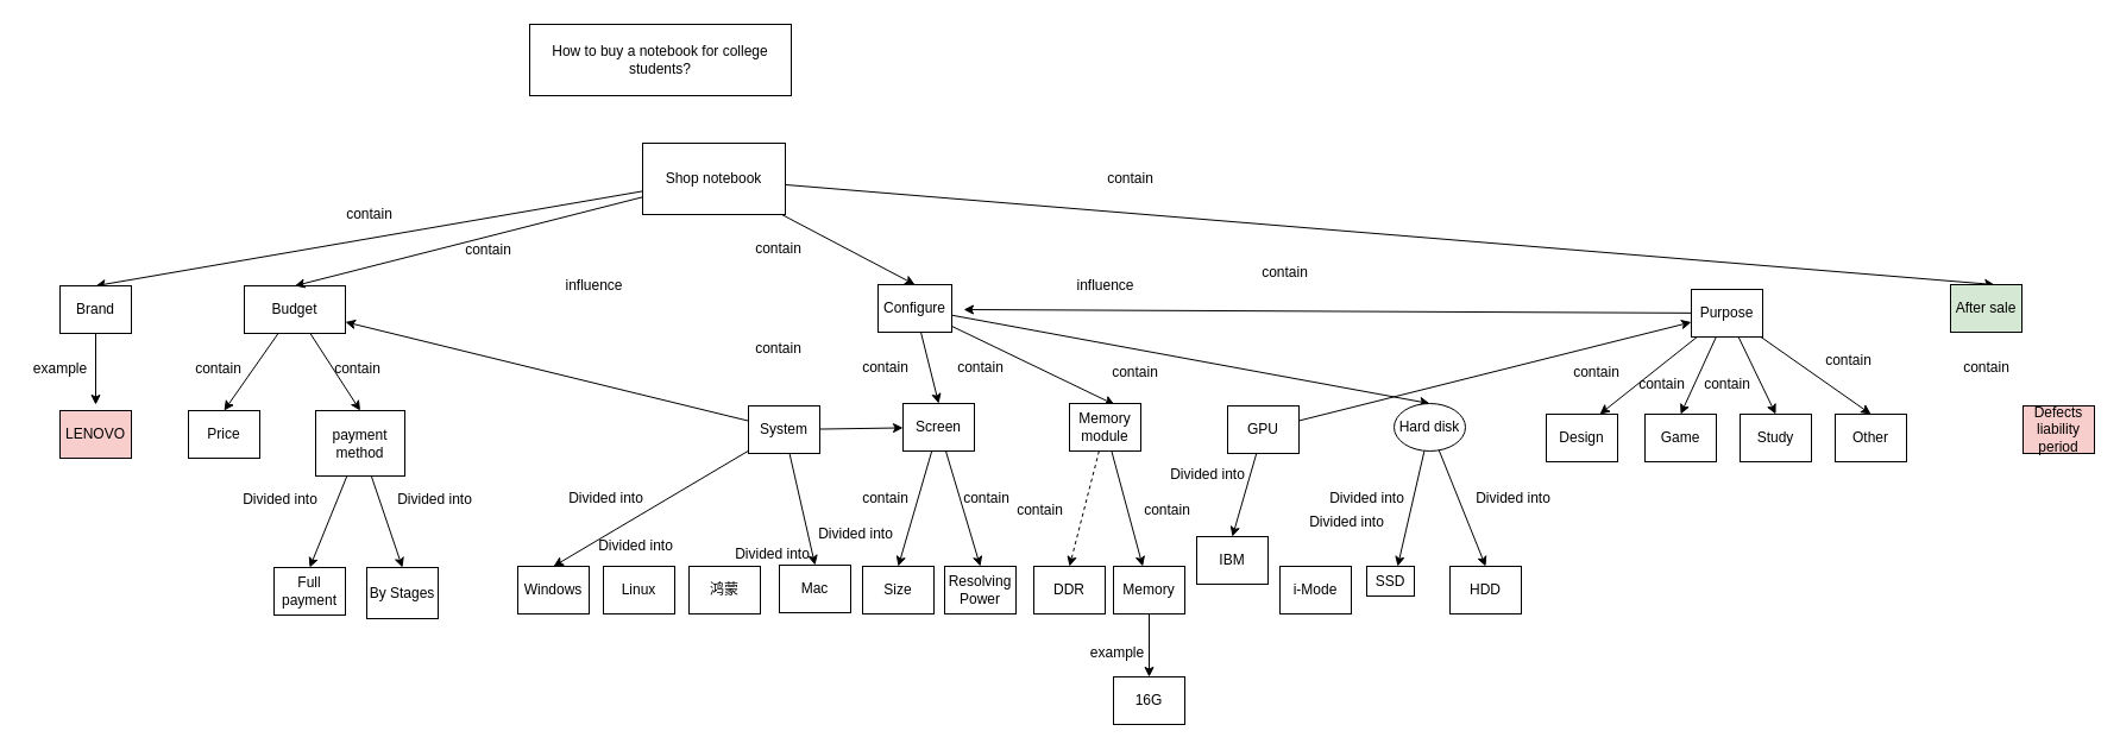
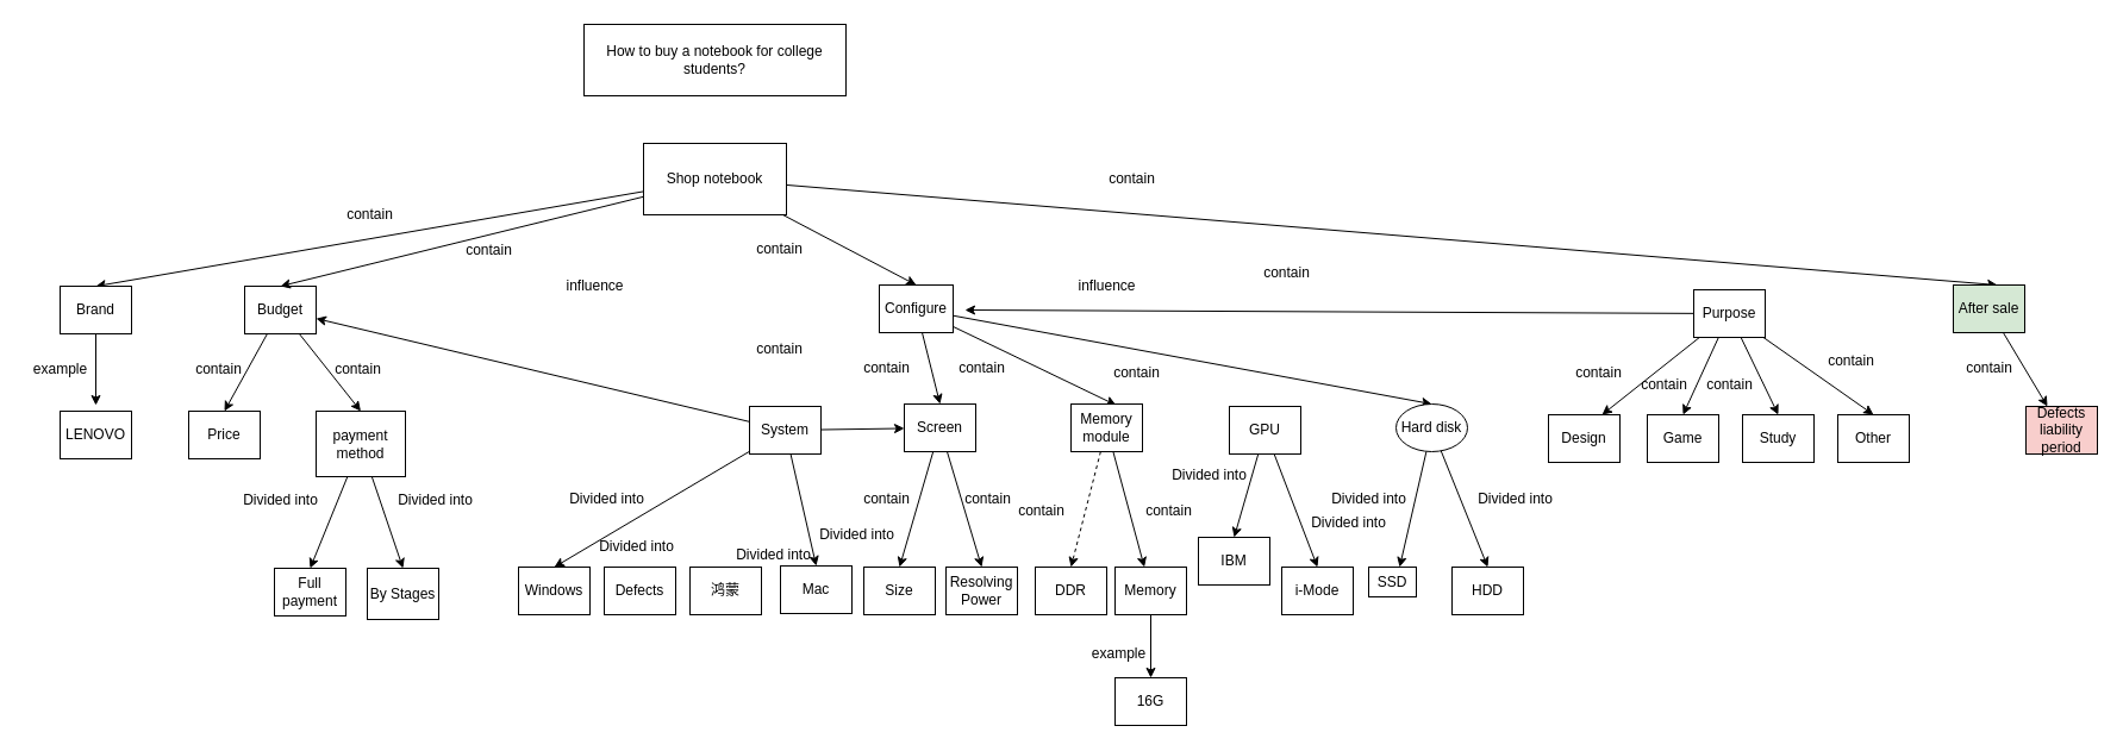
- <mxCell id="2" value="How to buy a notebook for college students?" style="rounded=0;whiteSpace=wrap;html=1;" vertex="1" parent="1"><mxGeometry x="445" y="20" width="220" height="60" as="geometry" /></mxCell>
+ <mxCell id="2" value="How to buy a notebook for college students?" style="rounded=0;whiteSpace=wrap;html=1;" vertex="1" parent="1"><mxGeometry x="490" y="20" width="220" height="60" as="geometry" /></mxCell>
- <mxCell id="9" value="Budget" style="rounded=0;whiteSpace=wrap;html=1;" vertex="1" parent="1"><mxGeometry x="205" y="240" width="85" height="40" as="geometry" /></mxCell>
+ <mxCell id="9" value="Budget" style="rounded=0;whiteSpace=wrap;html=1;" vertex="1" parent="1"><mxGeometry x="205" y="240" width="60" height="40" as="geometry" /></mxCell>
+ <mxCell id="20" style="edgeStyle=none;rounded=0;orthogonalLoop=1;jettySize=auto;html=1;" edge="1" parent="1" source="21" target="92"><mxGeometry relative="1" as="geometry" /></mxCell>
- <mxCell id="45" style="edgeStyle=none;rounded=0;orthogonalLoop=1;jettySize=auto;html=1;" edge="1" parent="1" source="46" target="15"><mxGeometry relative="1" as="geometry" /></mxCell>
+ <mxCell id="45" style="edgeStyle=none;rounded=0;orthogonalLoop=1;jettySize=auto;html=1;entryX=0.5;entryY=0;entryDx=0;entryDy=0;" edge="1" parent="1" source="46" target="53"><mxGeometry relative="1" as="geometry" /></mxCell>
- <mxCell id="54" value="LENOVO" style="rounded=0;whiteSpace=wrap;html=1;fillColor=#f8cecc;" vertex="1" parent="1"><mxGeometry x="50" y="345" width="60" height="40" as="geometry" /></mxCell>
+ <mxCell id="54" value="LENOVO" style="rounded=0;whiteSpace=wrap;html=1;" vertex="1" parent="1"><mxGeometry x="50" y="345" width="60" height="40" as="geometry" /></mxCell>
- <mxCell id="59" value="Linux" style="rounded=0;whiteSpace=wrap;html=1;" vertex="1" parent="1"><mxGeometry x="507" y="476" width="60" height="40" as="geometry" /></mxCell>
+ <mxCell id="59" value="Defects" style="rounded=0;whiteSpace=wrap;html=1;" vertex="1" parent="1"><mxGeometry x="507" y="476" width="60" height="40" as="geometry" /></mxCell>
